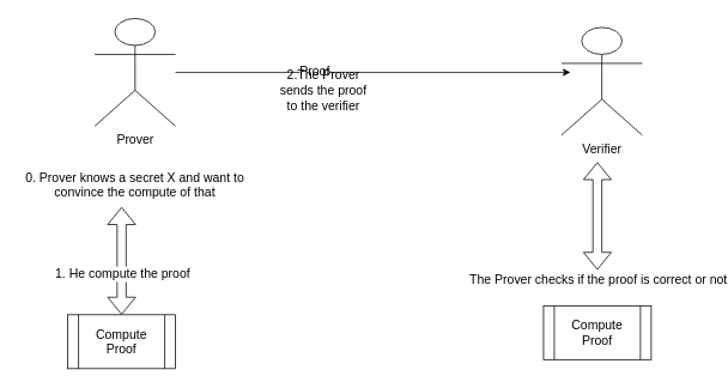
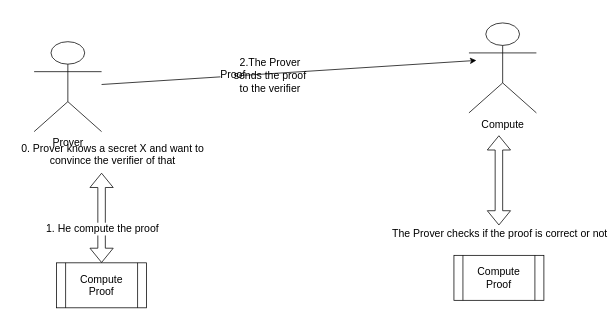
- <mxCell id="2" value="Prover" style="shape=umlActor;verticalLabelPosition=bottom;verticalAlign=top;html=1;outlineConnect=0;fontSize=14;" parent="1" vertex="1"><mxGeometry x="105" y="20" width="90" height="120" as="geometry" /></mxCell>
+ <mxCell id="2" value="Prover" style="shape=umlActor;verticalLabelPosition=bottom;verticalAlign=top;html=1;outlineConnect=0;fontSize=14;" parent="1" vertex="1"><mxGeometry x="45" y="55" width="90" height="120" as="geometry" /></mxCell>
- <mxCell id="3" value="Verifier" style="shape=umlActor;verticalLabelPosition=bottom;verticalAlign=top;html=1;outlineConnect=0;fontSize=14;" parent="1" vertex="1"><mxGeometry x="625" y="30" width="90" height="120" as="geometry" /></mxCell>
+ <mxCell id="3" value="Compute" style="shape=umlActor;verticalLabelPosition=bottom;verticalAlign=top;html=1;outlineConnect=0;fontSize=14;" parent="1" vertex="1"><mxGeometry x="625" y="30" width="90" height="120" as="geometry" /></mxCell>
- <mxCell id="6" value="&lt;font style=&quot;font-size: 14px;&quot;&gt;0. Prover knows a secret X and want to convince the compute of that&lt;/font&gt;" style="text;html=1;strokeColor=none;fillColor=none;align=center;verticalAlign=middle;whiteSpace=wrap;rounded=0;fontSize=14;" parent="1" vertex="1"><mxGeometry x="20" y="190" width="260" height="30" as="geometry" /></mxCell>
+ <mxCell id="6" value="&lt;font style=&quot;font-size: 14px;&quot;&gt;0. Prover knows a secret X and want to convince the verifier of that&lt;/font&gt;" style="text;html=1;strokeColor=none;fillColor=none;align=center;verticalAlign=middle;whiteSpace=wrap;rounded=0;fontSize=14;" parent="1" vertex="1"><mxGeometry x="20" y="190" width="260" height="30" as="geometry" /></mxCell>
